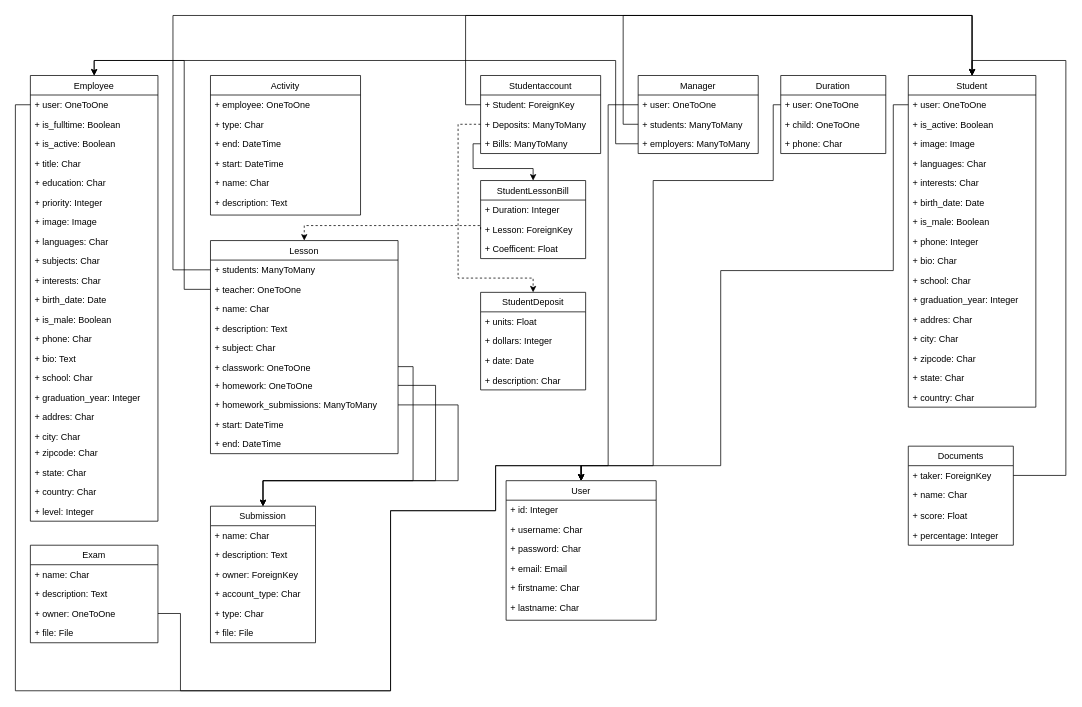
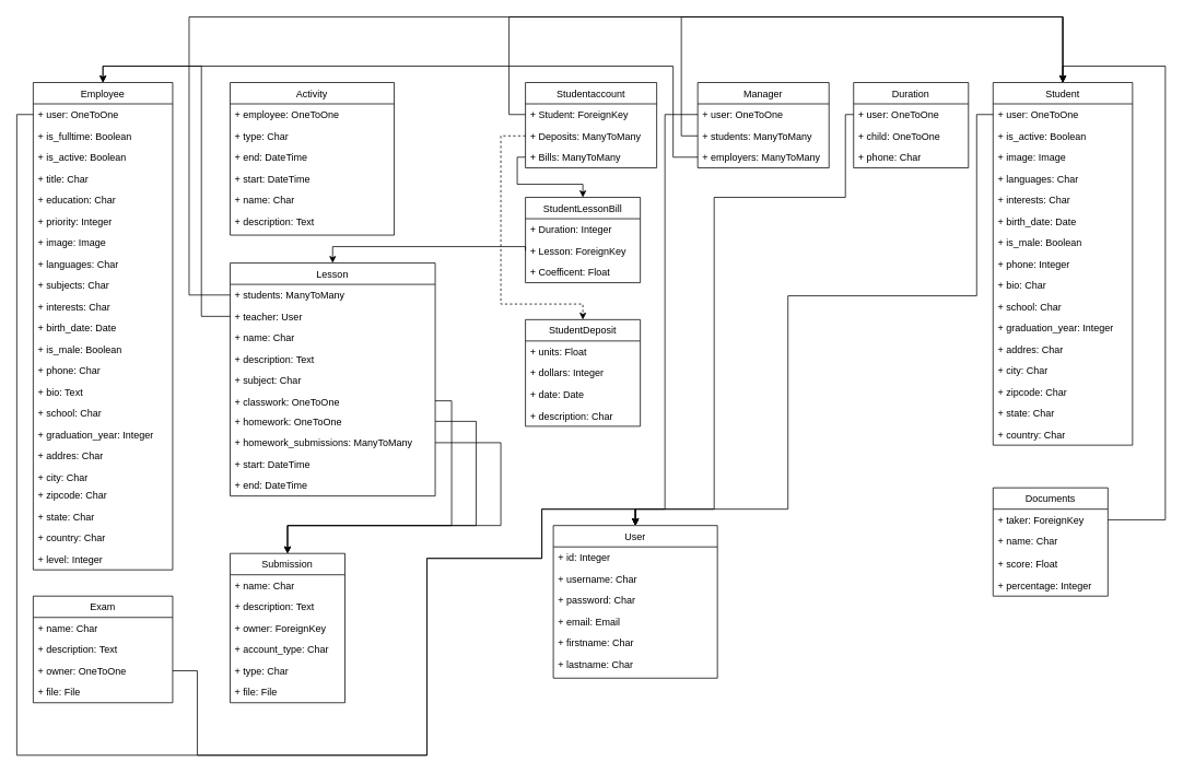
- <mxCell id="114" style="edgeStyle=orthogonalEdgeStyle;rounded=0;orthogonalLoop=1;jettySize=auto;html=1;exitX=0;exitY=0.5;exitDx=0;exitDy=0;entryX=0.5;entryY=0;entryDx=0;entryDy=0;dashed=1;" edge="1" parent="1" source="27" target="70"><mxGeometry relative="1" as="geometry"><Array as="points"><mxPoint x="640" y="300" /><mxPoint x="405" y="300" /></Array></mxGeometry></mxCell>
+ <mxCell id="114" style="edgeStyle=orthogonalEdgeStyle;rounded=0;orthogonalLoop=1;jettySize=auto;html=1;exitX=0;exitY=0.5;exitDx=0;exitDy=0;entryX=0.5;entryY=0;entryDx=0;entryDy=0;" edge="1" parent="1" source="27" target="70"><mxGeometry relative="1" as="geometry"><Array as="points"><mxPoint x="640" y="300" /><mxPoint x="405" y="300" /></Array></mxGeometry></mxCell>
- <mxCell id="72" value="+ teacher: OneToOne" style="text;strokeColor=none;fillColor=none;align=left;verticalAlign=top;spacingLeft=4;spacingRight=4;overflow=hidden;rotatable=0;points=[[0,0.5],[1,0.5]];portConstraint=eastwest;" vertex="1" parent="70"><mxGeometry y="52" width="250" height="26" as="geometry" /></mxCell>
+ <mxCell id="72" value="+ teacher: User" style="text;strokeColor=none;fillColor=none;align=left;verticalAlign=top;spacingLeft=4;spacingRight=4;overflow=hidden;rotatable=0;points=[[0,0.5],[1,0.5]];portConstraint=eastwest;" vertex="1" parent="70"><mxGeometry y="52" width="250" height="26" as="geometry" /></mxCell>
